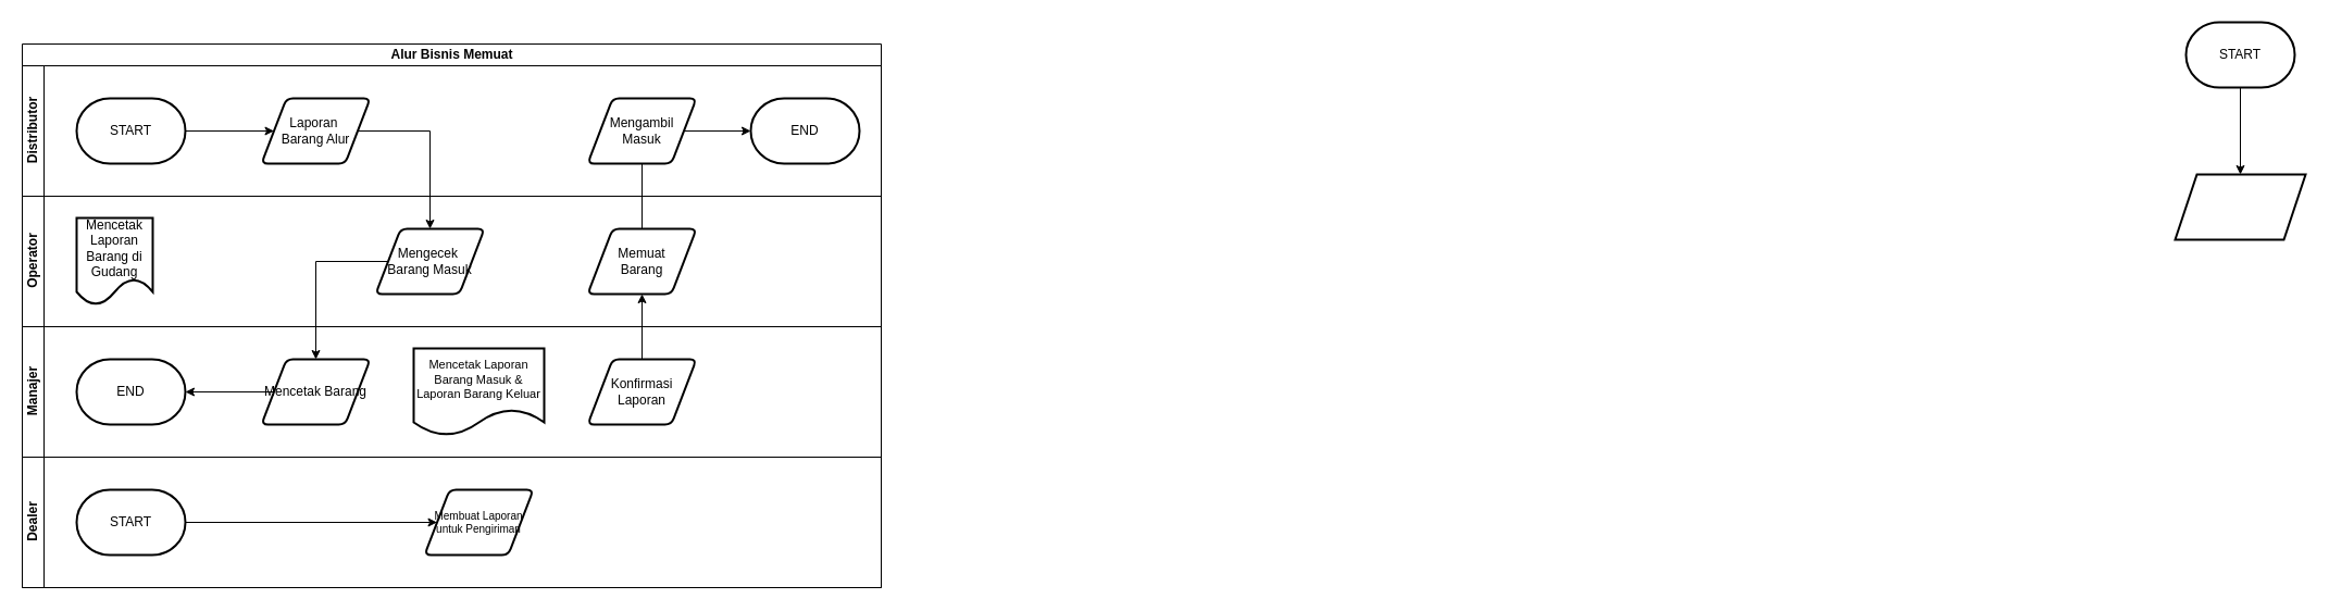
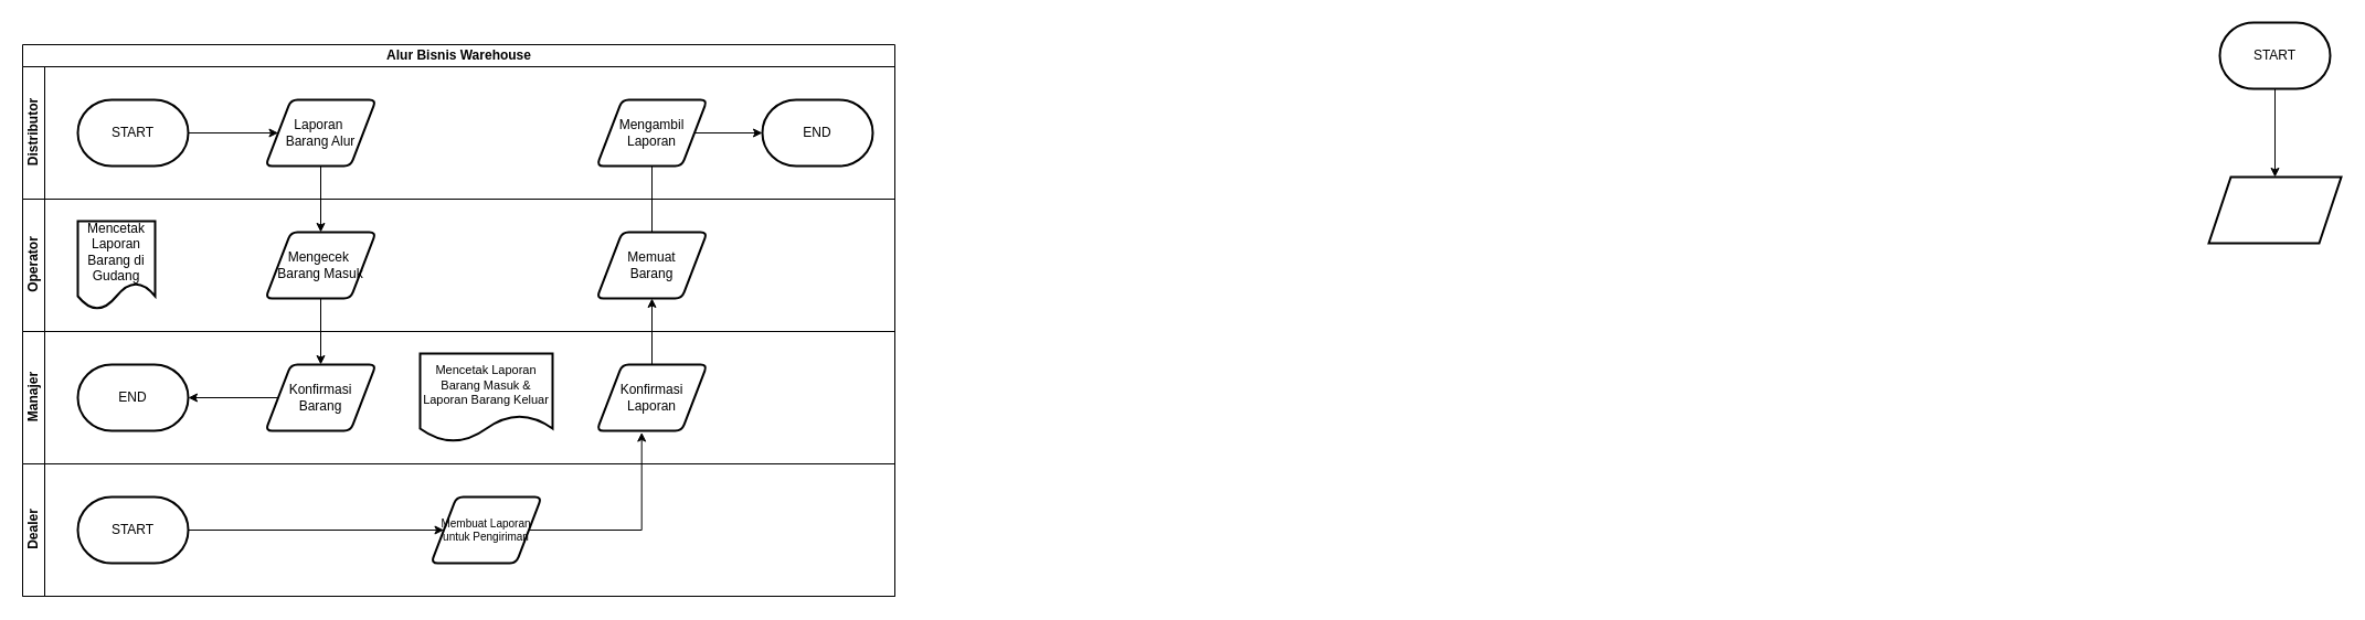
- <mxCell id="2" value="Alur Bisnis Memuat" style="swimlane;childLayout=stackLayout;resizeParent=1;resizeParentMax=0;horizontal=1;startSize=20;horizontalStack=0;html=1;" parent="1" vertex="1"><mxGeometry x="20" y="40" width="790" height="500" as="geometry" /></mxCell>
+ <mxCell id="2" value="Alur Bisnis Warehouse" style="swimlane;childLayout=stackLayout;resizeParent=1;resizeParentMax=0;horizontal=1;startSize=20;horizontalStack=0;html=1;" parent="1" vertex="1"><mxGeometry x="20" y="40" width="790" height="500" as="geometry" /></mxCell>
- <mxCell id="25" value="Mengambil&lt;div&gt;Masuk&lt;/div&gt;" style="shape=parallelogram;html=1;strokeWidth=2;perimeter=parallelogramPerimeter;whiteSpace=wrap;rounded=1;arcSize=12;size=0.23;" parent="16" vertex="1"><mxGeometry x="520" y="-330" width="100" height="60" as="geometry" /></mxCell>
+ <mxCell id="25" value="Mengambil&lt;div&gt;Laporan&lt;/div&gt;" style="shape=parallelogram;html=1;strokeWidth=2;perimeter=parallelogramPerimeter;whiteSpace=wrap;rounded=1;arcSize=12;size=0.23;" parent="16" vertex="1"><mxGeometry x="520" y="-330" width="100" height="60" as="geometry" /></mxCell>
- <mxCell id="9" value="Mengecek&amp;nbsp;&lt;div&gt;Barang Masuk&lt;/div&gt;" style="shape=parallelogram;html=1;strokeWidth=2;perimeter=parallelogramPerimeter;whiteSpace=wrap;rounded=1;arcSize=12;size=0.23;" parent="8" vertex="1"><mxGeometry x="325" y="30" width="100" height="60" as="geometry" /></mxCell>
+ <mxCell id="9" value="Mengecek&amp;nbsp;&lt;div&gt;Barang Masuk&lt;/div&gt;" style="shape=parallelogram;html=1;strokeWidth=2;perimeter=parallelogramPerimeter;whiteSpace=wrap;rounded=1;arcSize=12;size=0.23;" parent="8" vertex="1"><mxGeometry x="220" y="30" width="100" height="60" as="geometry" /></mxCell>
- <mxCell id="12" value="Mencetak Barang" style="shape=parallelogram;html=1;strokeWidth=2;perimeter=parallelogramPerimeter;whiteSpace=wrap;rounded=1;arcSize=12;size=0.23;" parent="11" vertex="1"><mxGeometry x="220" y="30" width="100" height="60" as="geometry" /></mxCell>
+ <mxCell id="12" value="Konfirmasi Barang" style="shape=parallelogram;html=1;strokeWidth=2;perimeter=parallelogramPerimeter;whiteSpace=wrap;rounded=1;arcSize=12;size=0.23;" parent="11" vertex="1"><mxGeometry x="220" y="30" width="100" height="60" as="geometry" /></mxCell>
+ <mxCell id="20" style="edgeStyle=orthogonalEdgeStyle;rounded=0;orthogonalLoop=1;jettySize=auto;html=1;entryX=0.407;entryY=1.025;entryDx=0;entryDy=0;entryPerimeter=0;" parent="16" source="18" target="21" edge="1"><mxGeometry relative="1" as="geometry" /></mxCell>
